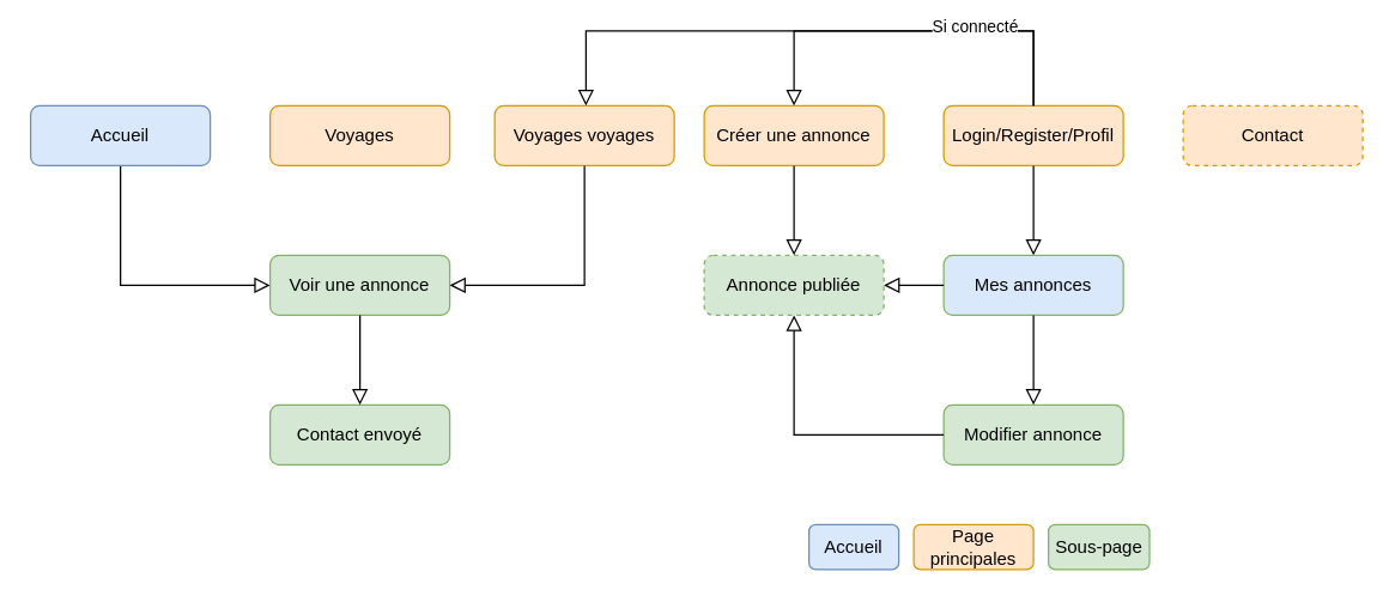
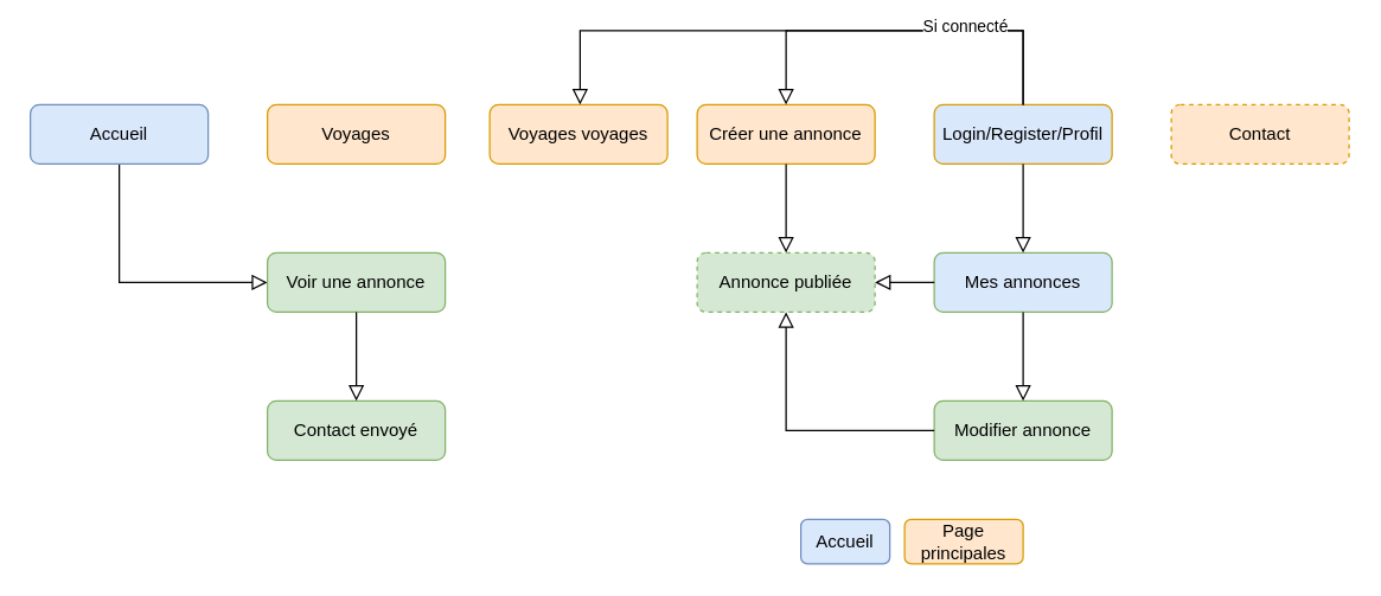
- <mxCell id="7" value="Login/Register/Profil" style="rounded=1;whiteSpace=wrap;html=1;fontSize=12;glass=0;strokeWidth=1;shadow=0;fillColor=#ffe6cc;strokeColor=#d79b00;" parent="1" vertex="1"><mxGeometry x="630" y="70" width="120" height="40" as="geometry" /></mxCell>
+ <mxCell id="7" value="Login/Register/Profil" style="rounded=1;whiteSpace=wrap;html=1;fontSize=12;glass=0;strokeWidth=1;shadow=0;fillColor=#dae8fc;strokeColor=#d79b00;" parent="1" vertex="1"><mxGeometry x="630" y="70" width="120" height="40" as="geometry" /></mxCell>
- <mxCell id="22" value="" style="rounded=0;html=1;jettySize=auto;orthogonalLoop=1;fontSize=11;endArrow=block;endFill=0;endSize=8;strokeWidth=1;shadow=0;labelBackgroundColor=none;edgeStyle=orthogonalEdgeStyle;exitX=0.5;exitY=1;exitDx=0;exitDy=0;entryX=1;entryY=0.5;entryDx=0;entryDy=0;" parent="1" source="21" target="4" edge="1"><mxGeometry relative="1" as="geometry"><mxPoint x="480" y="200" as="sourcePoint" /><mxPoint x="310" y="200" as="targetPoint" /><Array as="points" /></mxGeometry></mxCell>
- <mxCell id="14" value="Sous-page" style="rounded=1;whiteSpace=wrap;html=1;fontSize=12;glass=0;strokeWidth=1;shadow=0;fillColor=#d5e8d4;strokeColor=#82b366;" parent="1" vertex="1"><mxGeometry x="700" y="350" width="67.5" height="30" as="geometry" /></mxCell>
